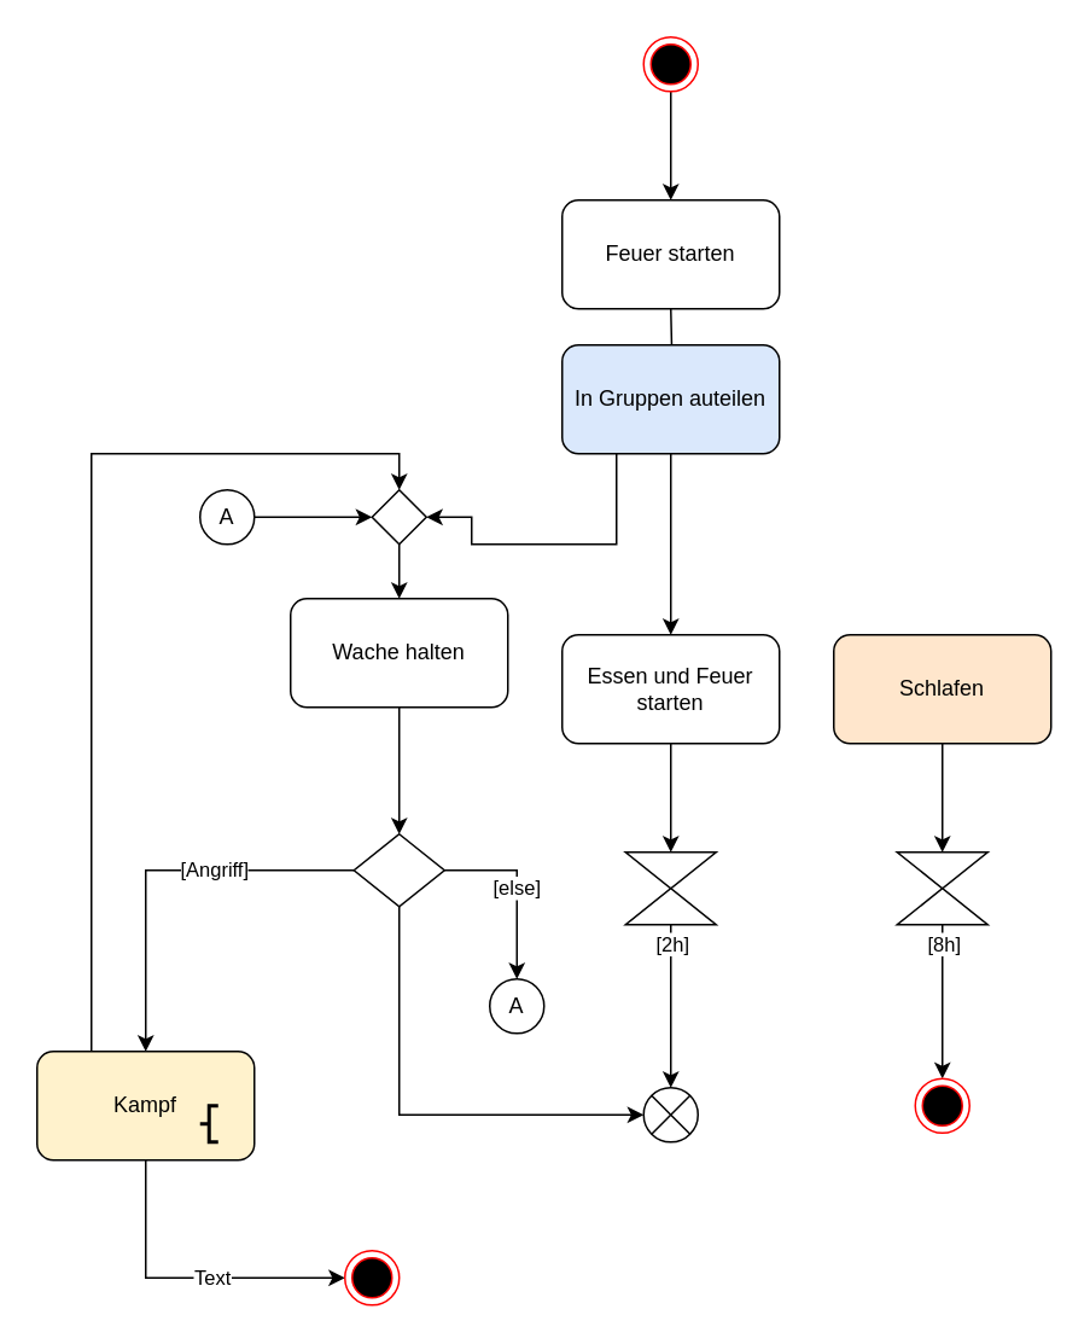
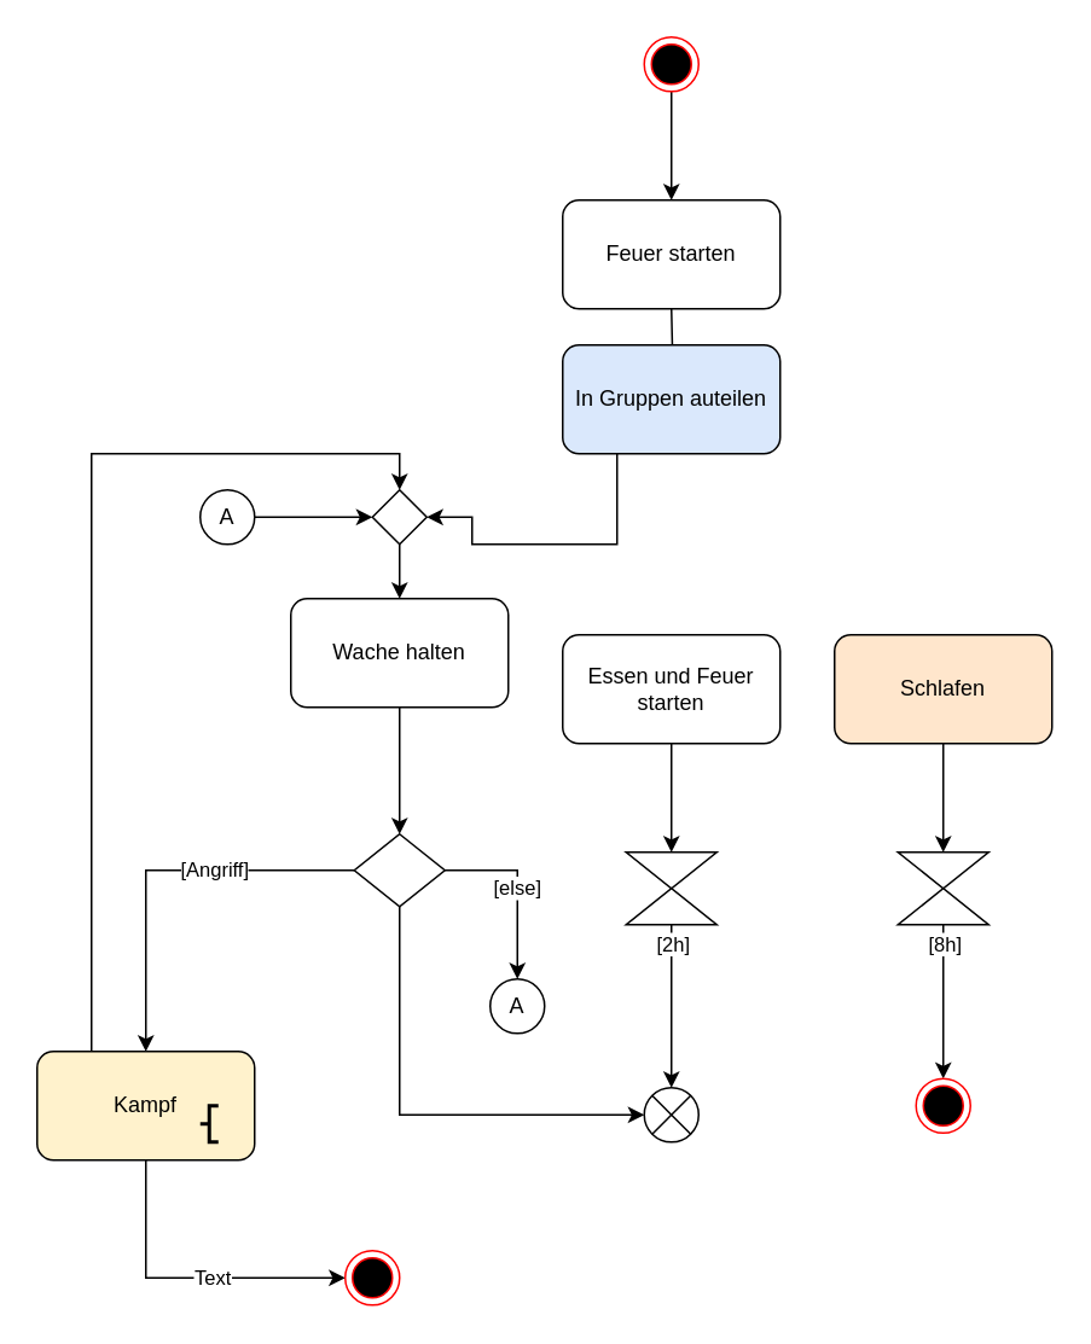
- <mxCell id="4" style="edgeStyle=orthogonalEdgeStyle;rounded=0;orthogonalLoop=1;jettySize=auto;html=1;exitX=0.5;exitY=1;exitDx=0;exitDy=0;" edge="1" parent="1" source="5" target="9"><mxGeometry relative="1" as="geometry"><mxPoint x="370" y="290" as="sourcePoint" /></mxGeometry></mxCell>
